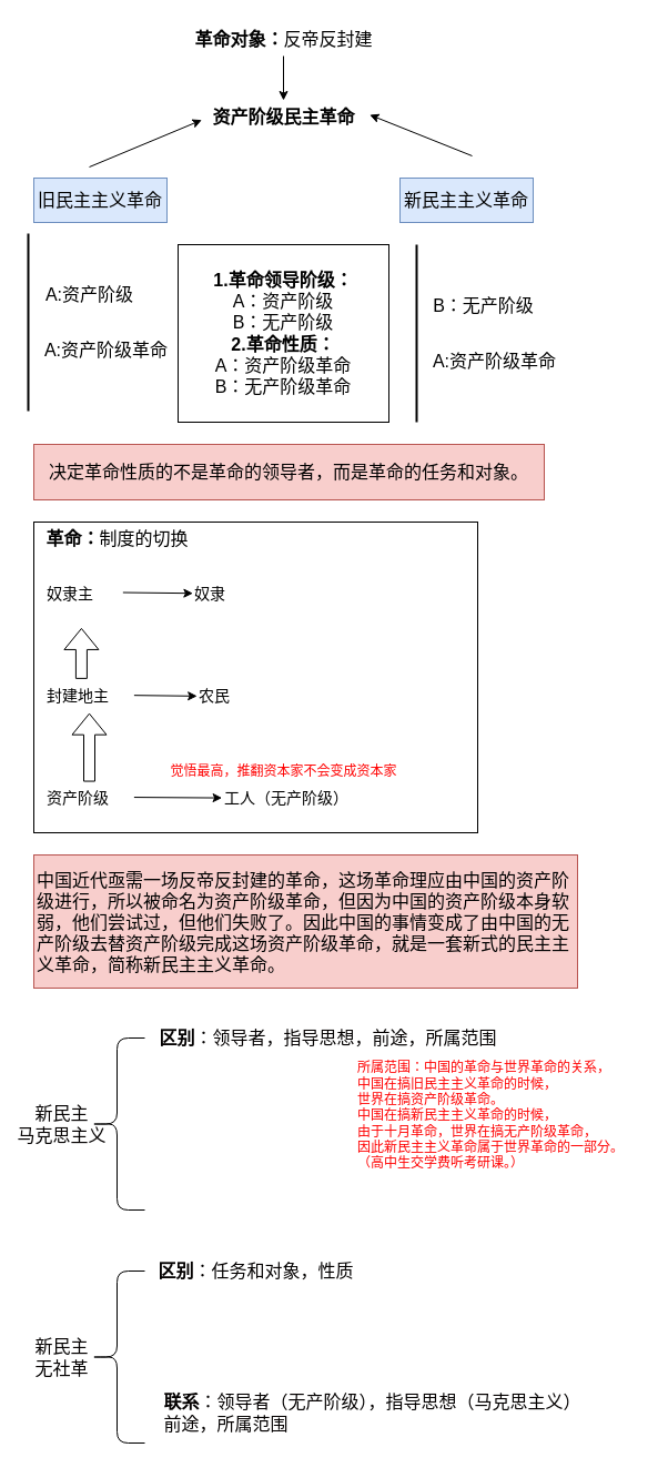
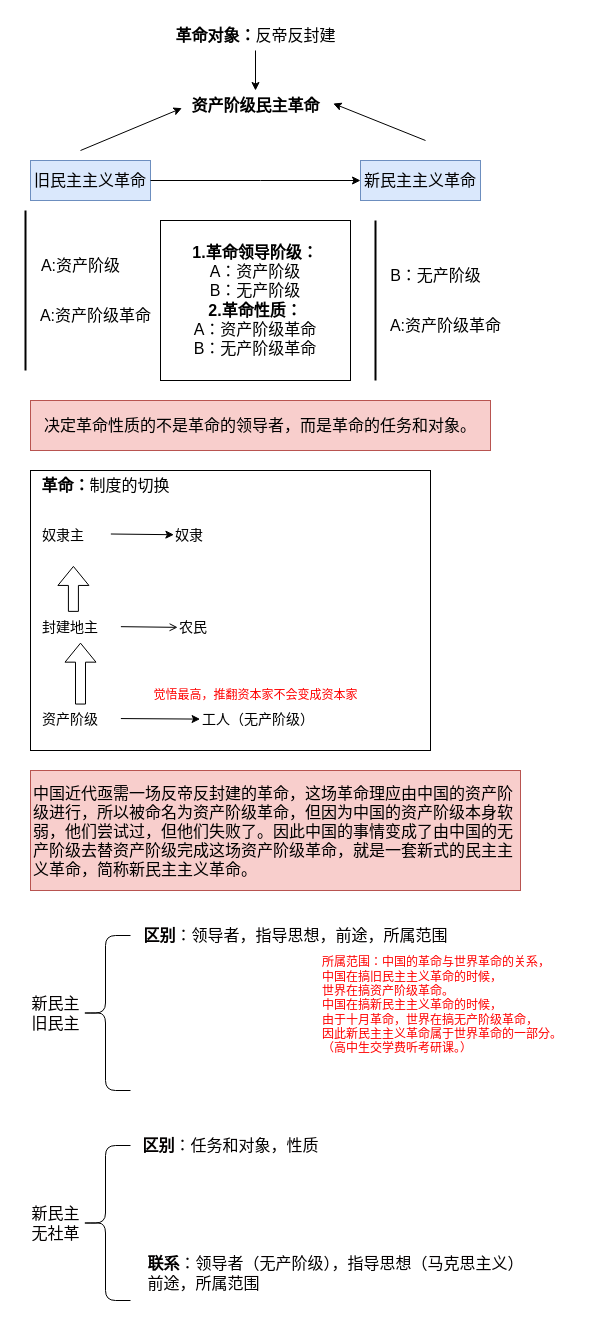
+ <mxCell id="5" value="" style="endArrow=classic;html=1;rounded=0;fontSize=16;entryX=0;entryY=0.5;entryDx=0;entryDy=0;exitX=1;exitY=0.5;exitDx=0;exitDy=0;" edge="1" parent="1" source="2" target="3"><mxGeometry relative="1" as="geometry"><mxPoint x="180" y="179.5" as="sourcePoint" /><mxPoint x="280" y="179.5" as="targetPoint" /><Array as="points"><mxPoint x="260" y="180" /></Array></mxGeometry></mxCell>
- <mxCell id="36" value="" style="endArrow=classic;html=1;rounded=0;fontSize=14;exitX=1.005;exitY=0.467;exitDx=0;exitDy=0;exitPerimeter=0;align=left;" edge="1" parent="33" source="34" target="35"><mxGeometry width="50" height="50" relative="1" as="geometry"><mxPoint x="71.318" y="38.289" as="sourcePoint" /><mxPoint x="115.206" y="-38.289" as="targetPoint" /></mxGeometry></mxCell>
+ <mxCell id="36" value="" style="endArrow=open;html=1;rounded=0;fontSize=14;exitX=1.005;exitY=0.467;exitDx=0;exitDy=0;exitPerimeter=0;align=left;" edge="1" parent="33" source="34" target="35"><mxGeometry width="50" height="50" relative="1" as="geometry"><mxPoint x="71.318" y="38.289" as="sourcePoint" /><mxPoint x="115.206" y="-38.289" as="targetPoint" /></mxGeometry></mxCell>
- <mxCell id="42" value="新民主&lt;br style=&quot;font-size: 16px;&quot;&gt;马克思主义" style="text;html=1;align=center;verticalAlign=middle;resizable=0;points=[];autosize=1;strokeColor=none;fillColor=none;fontSize=16;fontFamily=Times New Roman;fontColor=#030000;" vertex="1" parent="41"><mxGeometry y="67.5" width="70" height="50" as="geometry" /></mxCell>
+ <mxCell id="42" value="新民主&lt;br style=&quot;font-size: 16px;&quot;&gt;旧民主" style="text;html=1;align=center;verticalAlign=middle;resizable=0;points=[];autosize=1;strokeColor=none;fillColor=none;fontSize=16;fontFamily=Times New Roman;fontColor=#030000;" vertex="1" parent="41"><mxGeometry y="67.5" width="70" height="50" as="geometry" /></mxCell>
